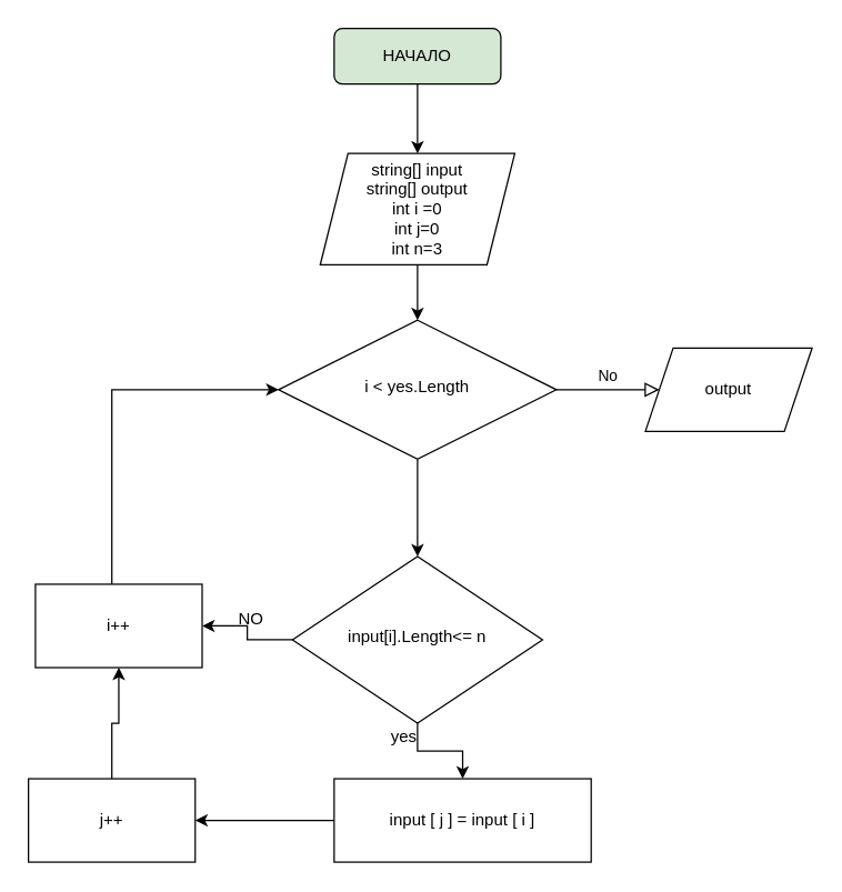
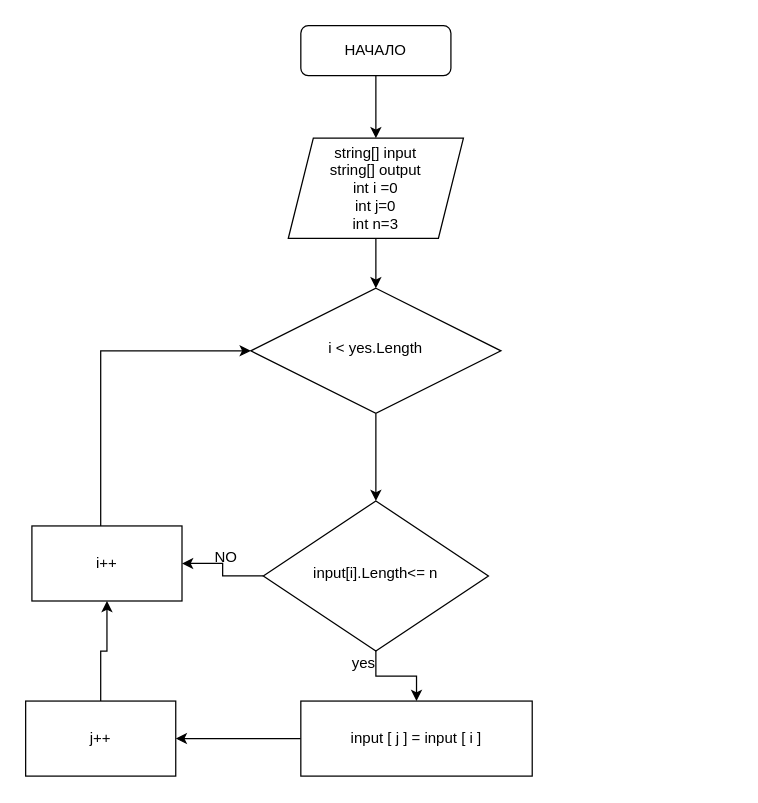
- <mxCell id="3" value="НАЧАЛО" style="rounded=1;whiteSpace=wrap;html=1;fontSize=12;glass=0;strokeWidth=1;shadow=0;fillColor=#d5e8d4;" parent="1" vertex="1"><mxGeometry x="240" y="20" width="120" height="40" as="geometry" /></mxCell>
+ <mxCell id="3" value="НАЧАЛО" style="rounded=1;whiteSpace=wrap;html=1;fontSize=12;glass=0;strokeWidth=1;shadow=0;" parent="1" vertex="1"><mxGeometry x="240" y="20" width="120" height="40" as="geometry" /></mxCell>
- <mxCell id="4" value="No" style="edgeStyle=orthogonalEdgeStyle;rounded=0;html=1;jettySize=auto;orthogonalLoop=1;fontSize=11;endArrow=block;endFill=0;endSize=8;strokeWidth=1;shadow=0;labelBackgroundColor=none;" parent="1" source="6" target="12" edge="1"><mxGeometry y="10" relative="1" as="geometry"><mxPoint as="offset" /><mxPoint x="470" y="280" as="targetPoint" /></mxGeometry></mxCell>
- <mxCell id="12" value="output" style="shape=parallelogram;perimeter=parallelogramPerimeter;whiteSpace=wrap;html=1;fixedSize=1;" vertex="1" parent="1"><mxGeometry x="464" y="250" width="120" height="60" as="geometry" /></mxCell>
